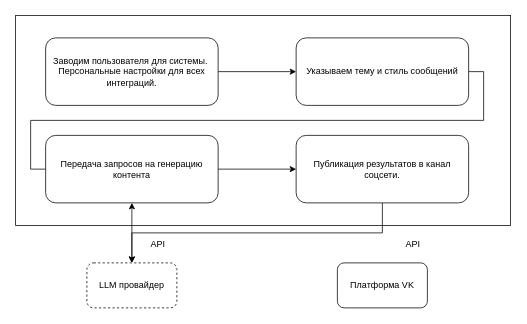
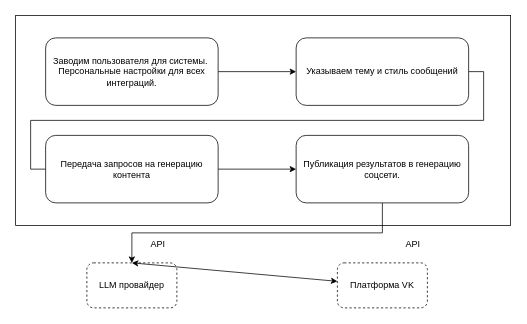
- <mxCell id="10" value="Публикация результатов в канал соцсети." style="rounded=1;whiteSpace=wrap;html=1;" parent="1" vertex="1"><mxGeometry x="394" y="180" width="230" height="90" as="geometry" /></mxCell>
+ <mxCell id="10" value="Публикация результатов в генерацию соцсети." style="rounded=1;whiteSpace=wrap;html=1;" parent="1" vertex="1"><mxGeometry x="394" y="180" width="230" height="90" as="geometry" /></mxCell>
- <mxCell id="13" value="" style="endArrow=classic;startArrow=classic;html=1;rounded=0;entryX=0.5;entryY=1;entryDx=0;entryDy=0;exitX=0.5;exitY=0;exitDx=0;exitDy=0;" parent="1" source="11" target="8" edge="1"><mxGeometry width="50" height="50" relative="1" as="geometry"><mxPoint x="370" y="340" as="sourcePoint" /><mxPoint x="420" y="290" as="targetPoint" /></mxGeometry></mxCell>
+ <mxCell id="13" value="" style="endArrow=classic;startArrow=classic;html=1;rounded=0;exitX=0.5;exitY=0;exitDx=0;exitDy=0;" parent="1" source="11" target="12" edge="1"><mxGeometry width="50" height="50" relative="1" as="geometry"><mxPoint x="370" y="340" as="sourcePoint" /><mxPoint x="420" y="290" as="targetPoint" /></mxGeometry></mxCell>
- <mxCell id="12" value="Платформа VK" style="rounded=1;whiteSpace=wrap;html=1;" parent="1" vertex="1"><mxGeometry x="449" y="350" width="120" height="60" as="geometry" /></mxCell>
+ <mxCell id="12" value="Платформа VK" style="rounded=1;whiteSpace=wrap;html=1;dashed=1;" parent="1" vertex="1"><mxGeometry x="449" y="350" width="120" height="60" as="geometry" /></mxCell>
